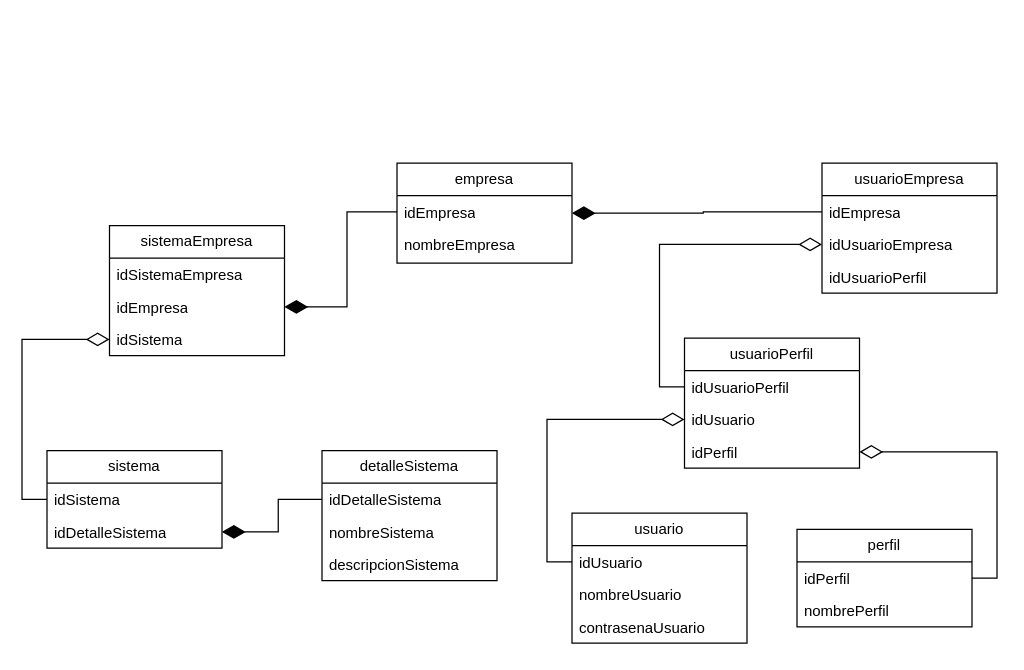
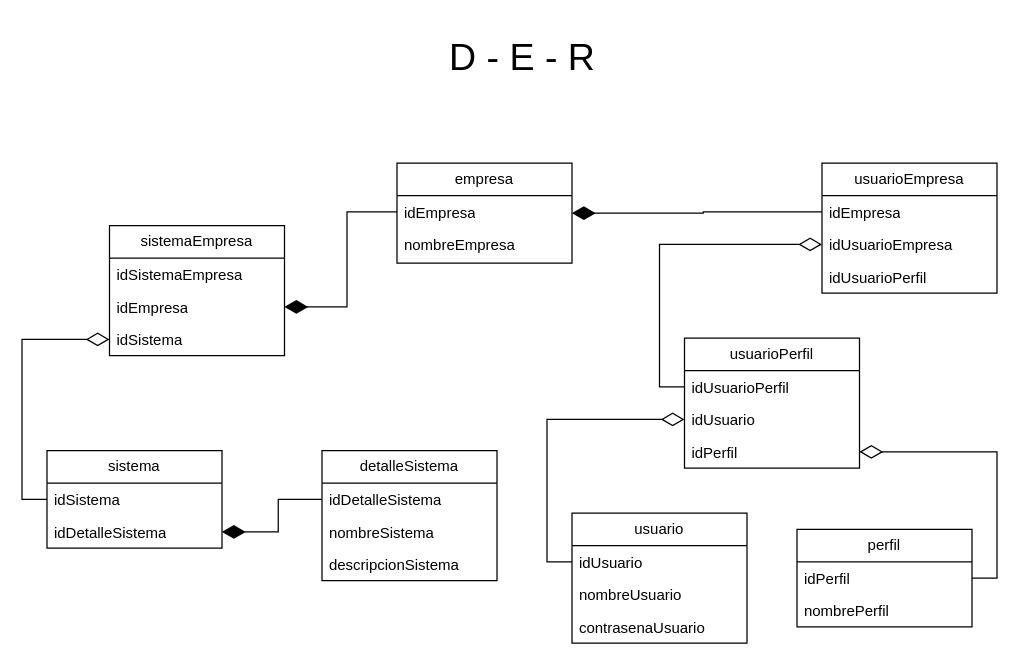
+ <mxCell id="38" value="D - E - R" style="text;html=1;align=center;verticalAlign=middle;resizable=0;points=[];autosize=1;strokeColor=none;fillColor=none;fontSize=30;" vertex="1" parent="1"><mxGeometry x="330" y="20" width="140" height="50" as="geometry" /></mxCell>
